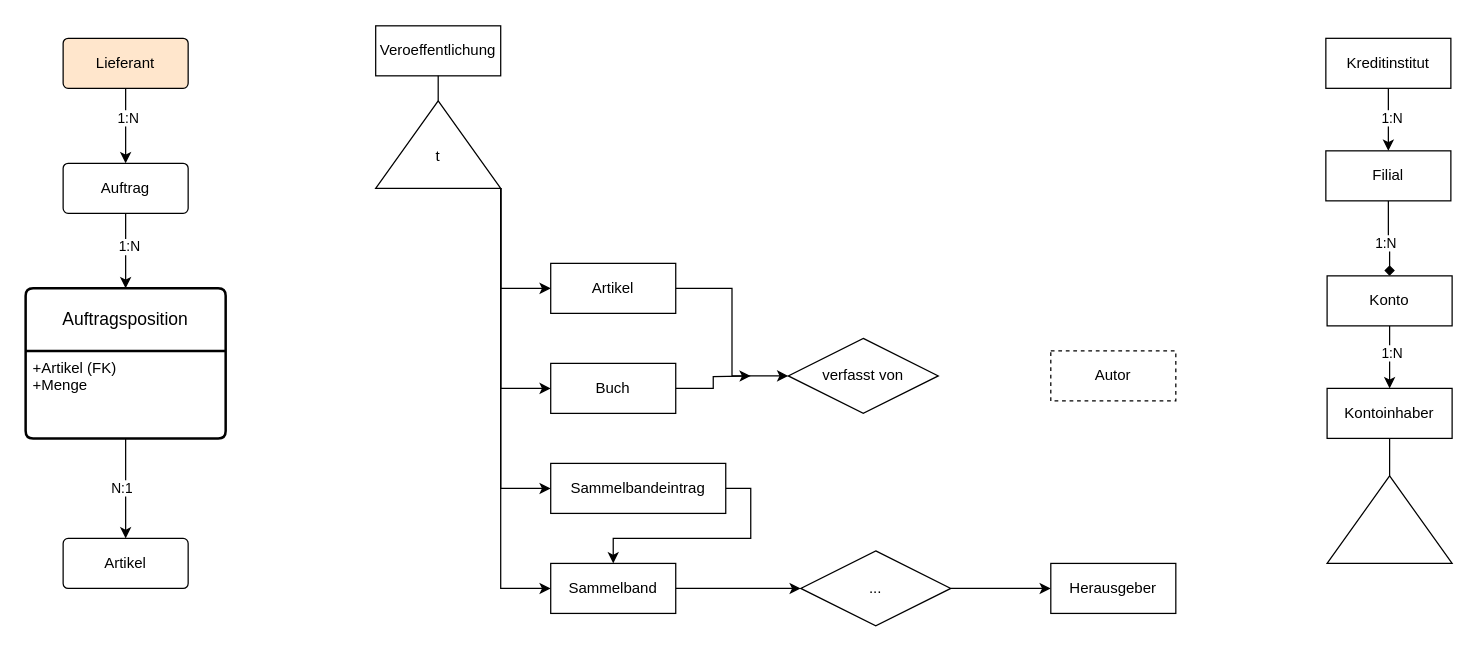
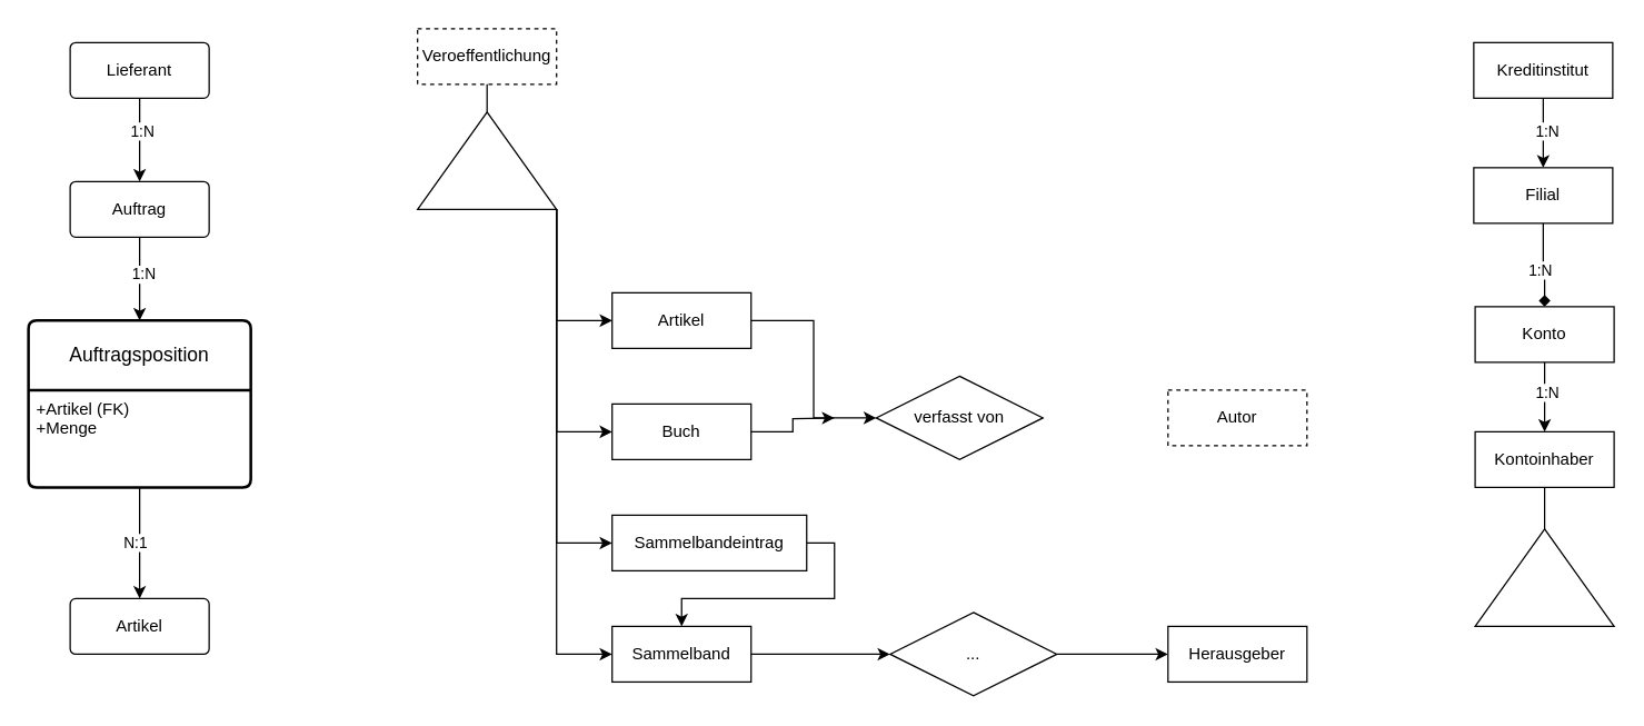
- <mxCell id="13" value="Veroeffentlichung" style="whiteSpace=wrap;html=1;align=center;" vertex="1" parent="1"><mxGeometry x="300" y="20" width="100" height="40" as="geometry" /></mxCell>
+ <mxCell id="13" value="Veroeffentlichung" style="whiteSpace=wrap;html=1;align=center;dashed=1;" vertex="1" parent="1"><mxGeometry x="300" y="20" width="100" height="40" as="geometry" /></mxCell>
- <mxCell id="12" value="Lieferant" style="rounded=1;arcSize=10;whiteSpace=wrap;html=1;align=center;fillColor=#ffe6cc;" vertex="1" parent="1"><mxGeometry x="50" y="30" width="100" height="40" as="geometry" /></mxCell>
+ <mxCell id="12" value="Lieferant" style="rounded=1;arcSize=10;whiteSpace=wrap;html=1;align=center;" vertex="1" parent="1"><mxGeometry x="50" y="30" width="100" height="40" as="geometry" /></mxCell>
- <mxCell id="33" value="t" style="text;html=1;align=center;verticalAlign=middle;whiteSpace=wrap;rounded=0;" vertex="1" parent="1"><mxGeometry x="320" y="110" width="60" height="30" as="geometry" /></mxCell>
